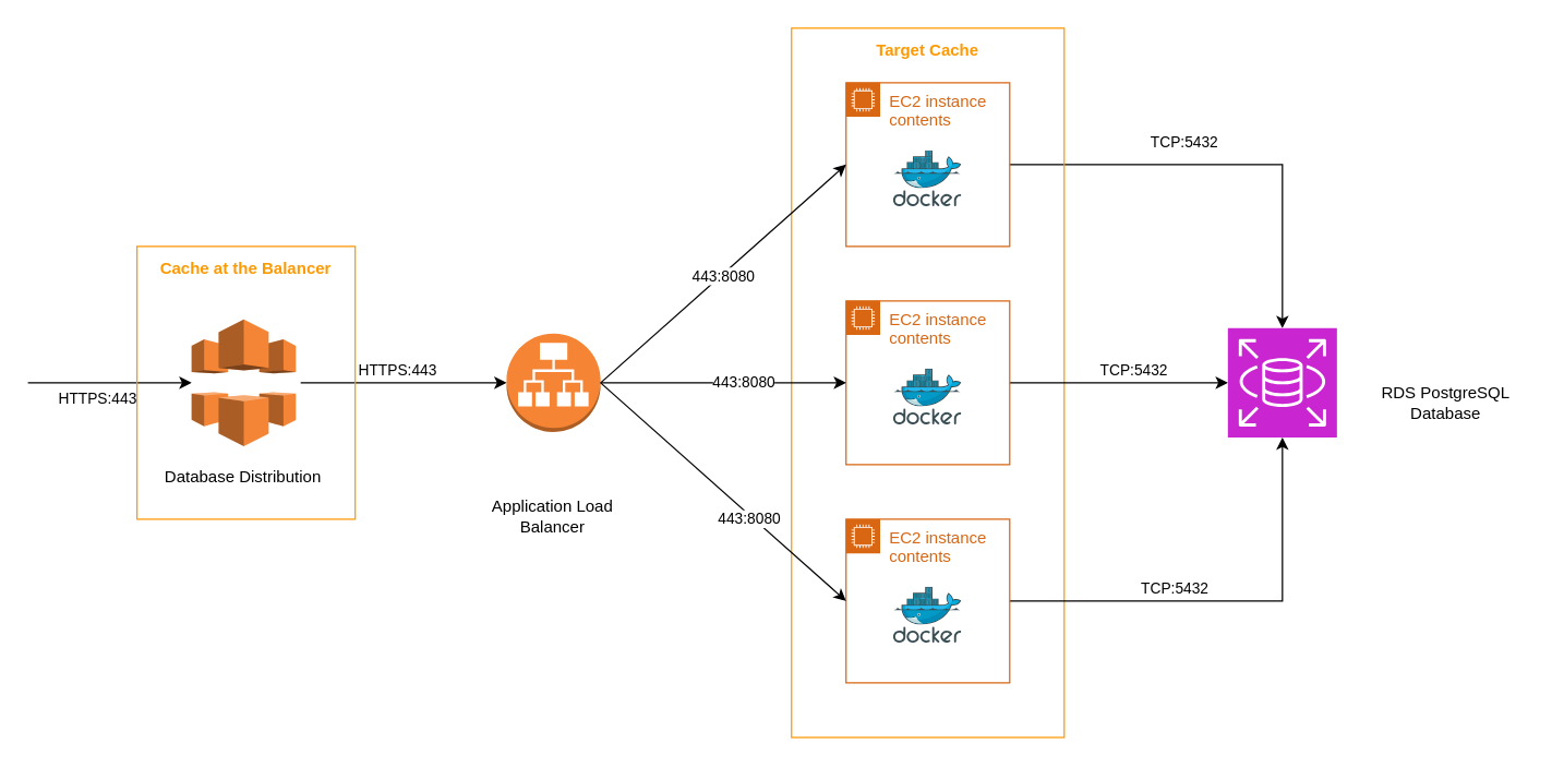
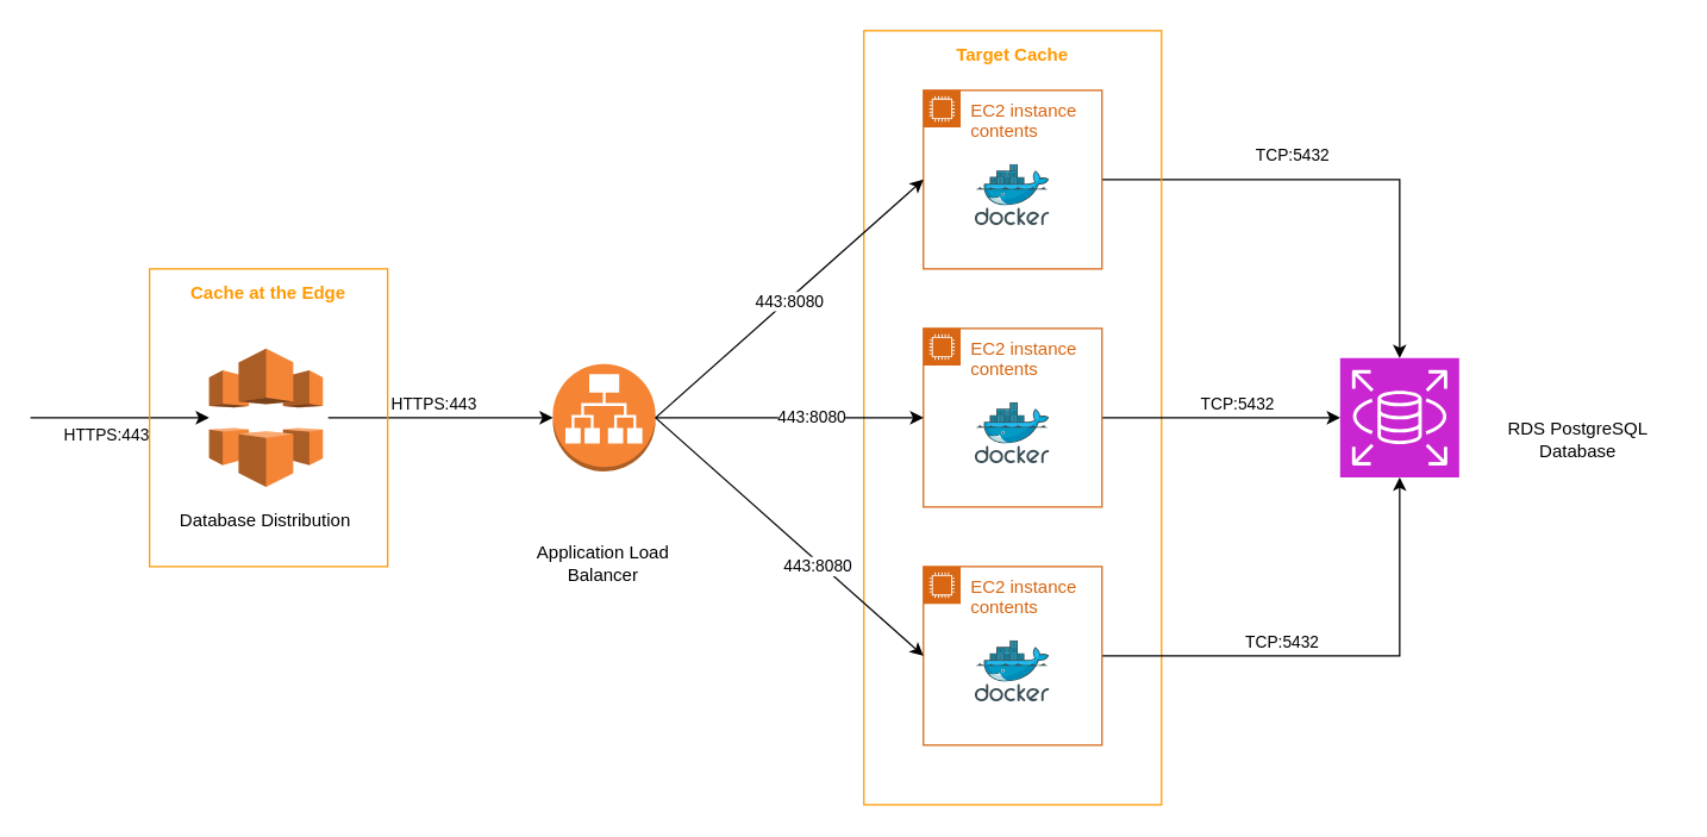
- <mxCell id="27" value="&lt;b&gt;Cache at the Balancer&lt;/b&gt;" style="outlineConnect=0;gradientColor=none;html=1;whiteSpace=wrap;fontSize=12;fontStyle=0;strokeColor=#FF9900;fillColor=none;verticalAlign=top;align=center;fontColor=#FF9900;dashed=0;spacingTop=3;" vertex="1" parent="1"><mxGeometry x="100" y="180" width="160" height="200" as="geometry" /></mxCell>
+ <mxCell id="27" value="&lt;b&gt;Cache at the Edge&lt;/b&gt;" style="outlineConnect=0;gradientColor=none;html=1;whiteSpace=wrap;fontSize=12;fontStyle=0;strokeColor=#FF9900;fillColor=none;verticalAlign=top;align=center;fontColor=#FF9900;dashed=0;spacingTop=3;" vertex="1" parent="1"><mxGeometry x="100" y="180" width="160" height="200" as="geometry" /></mxCell>
